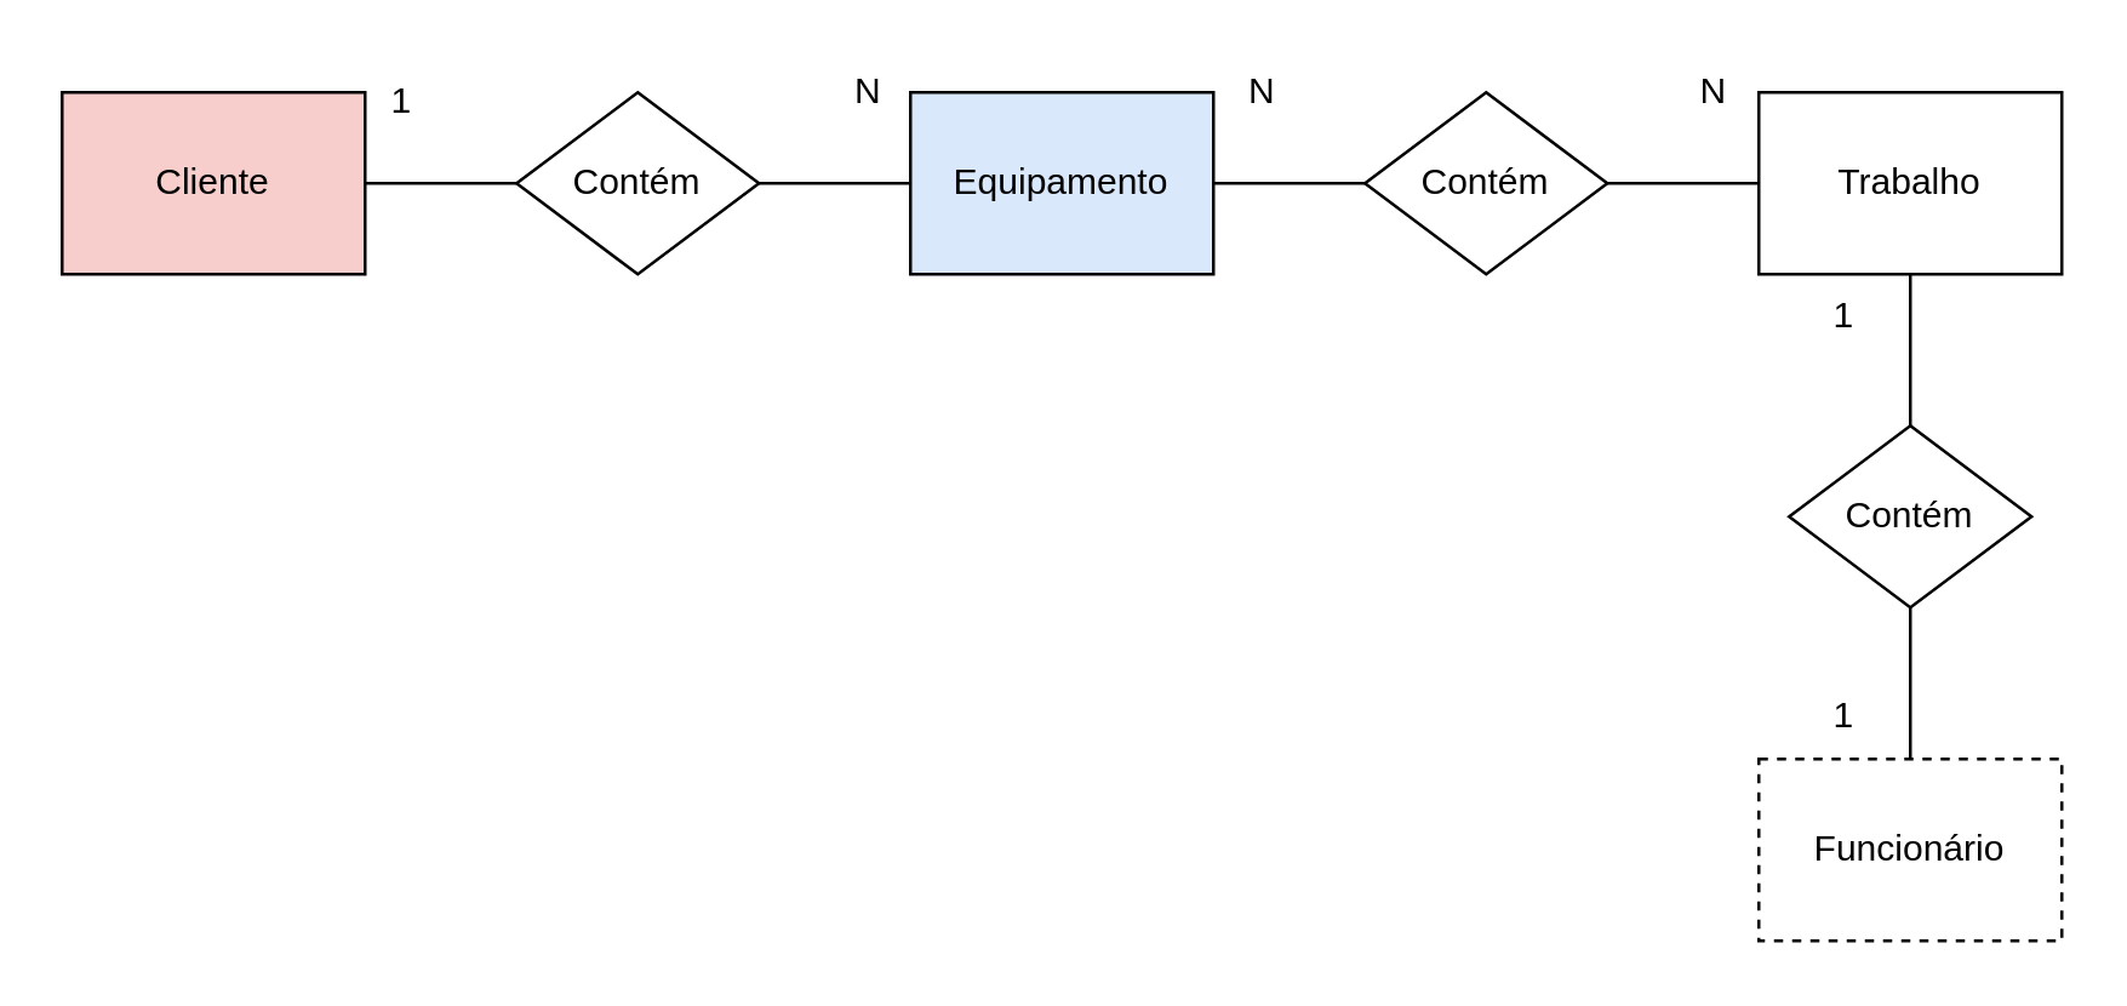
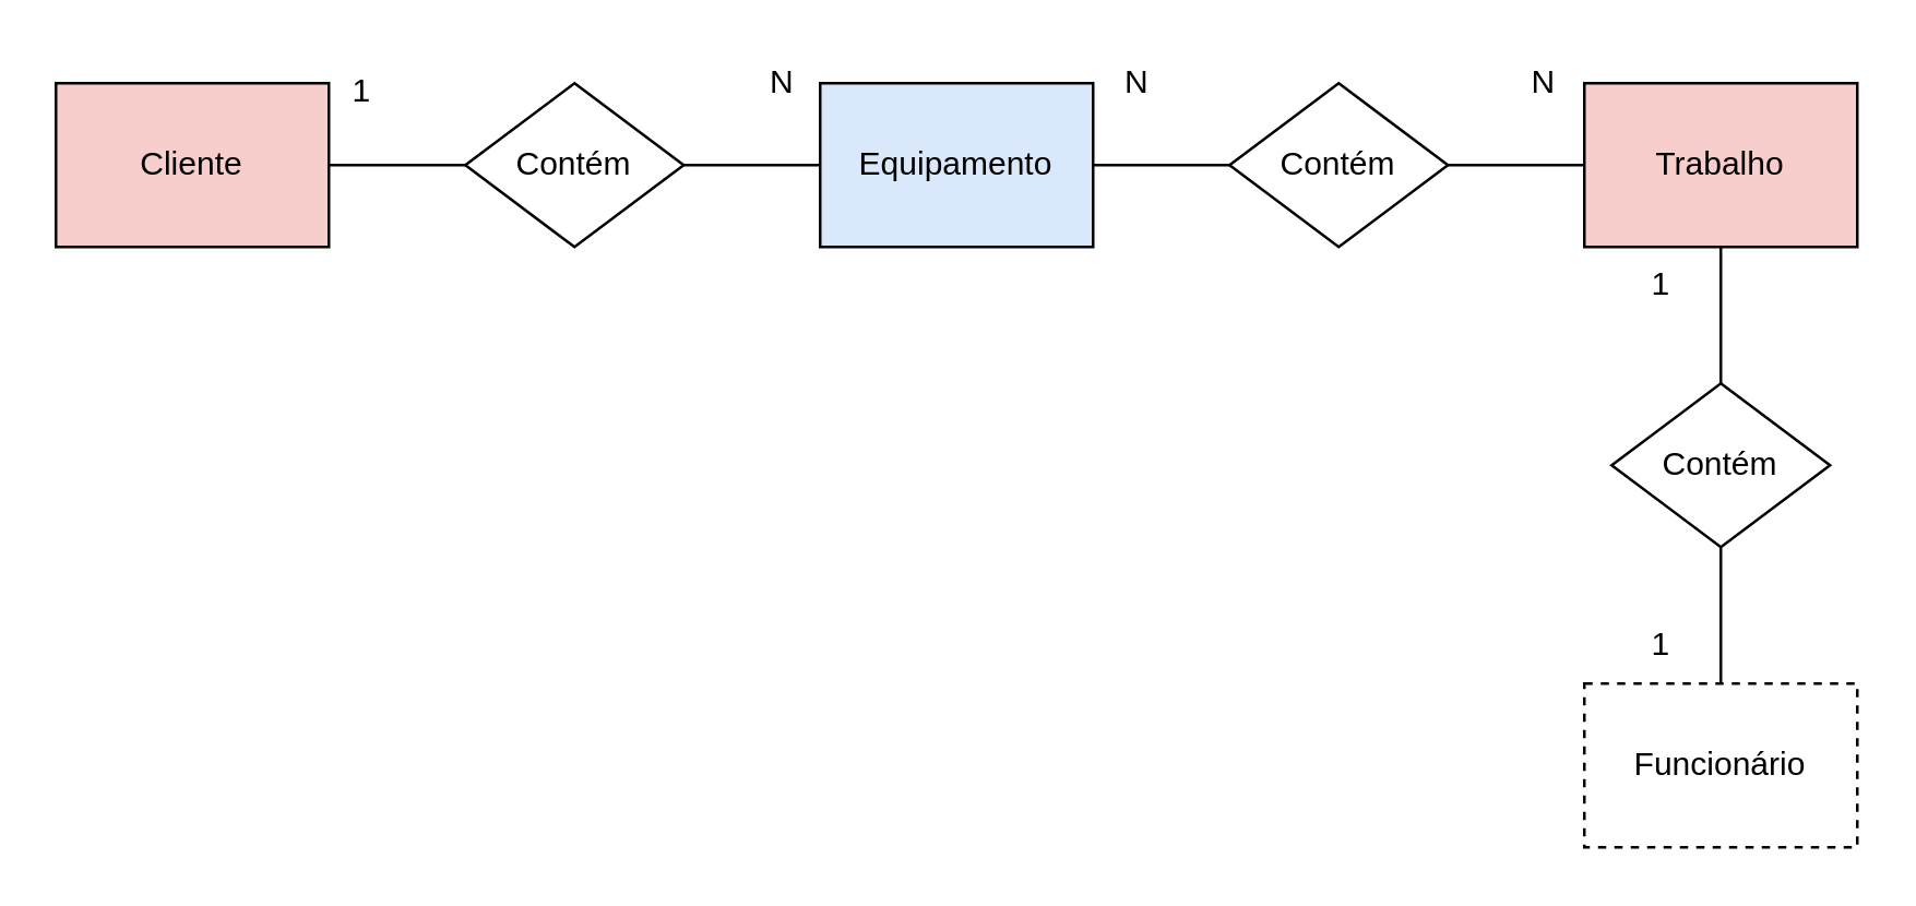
- <mxCell id="6" value="Trabalho" style="rounded=0;whiteSpace=wrap;html=1;" vertex="1" parent="1"><mxGeometry x="580" y="30" width="100" height="60" as="geometry" /></mxCell>
+ <mxCell id="6" value="Trabalho" style="rounded=0;whiteSpace=wrap;html=1;fillColor=#f8cecc;" vertex="1" parent="1"><mxGeometry x="580" y="30" width="100" height="60" as="geometry" /></mxCell>
